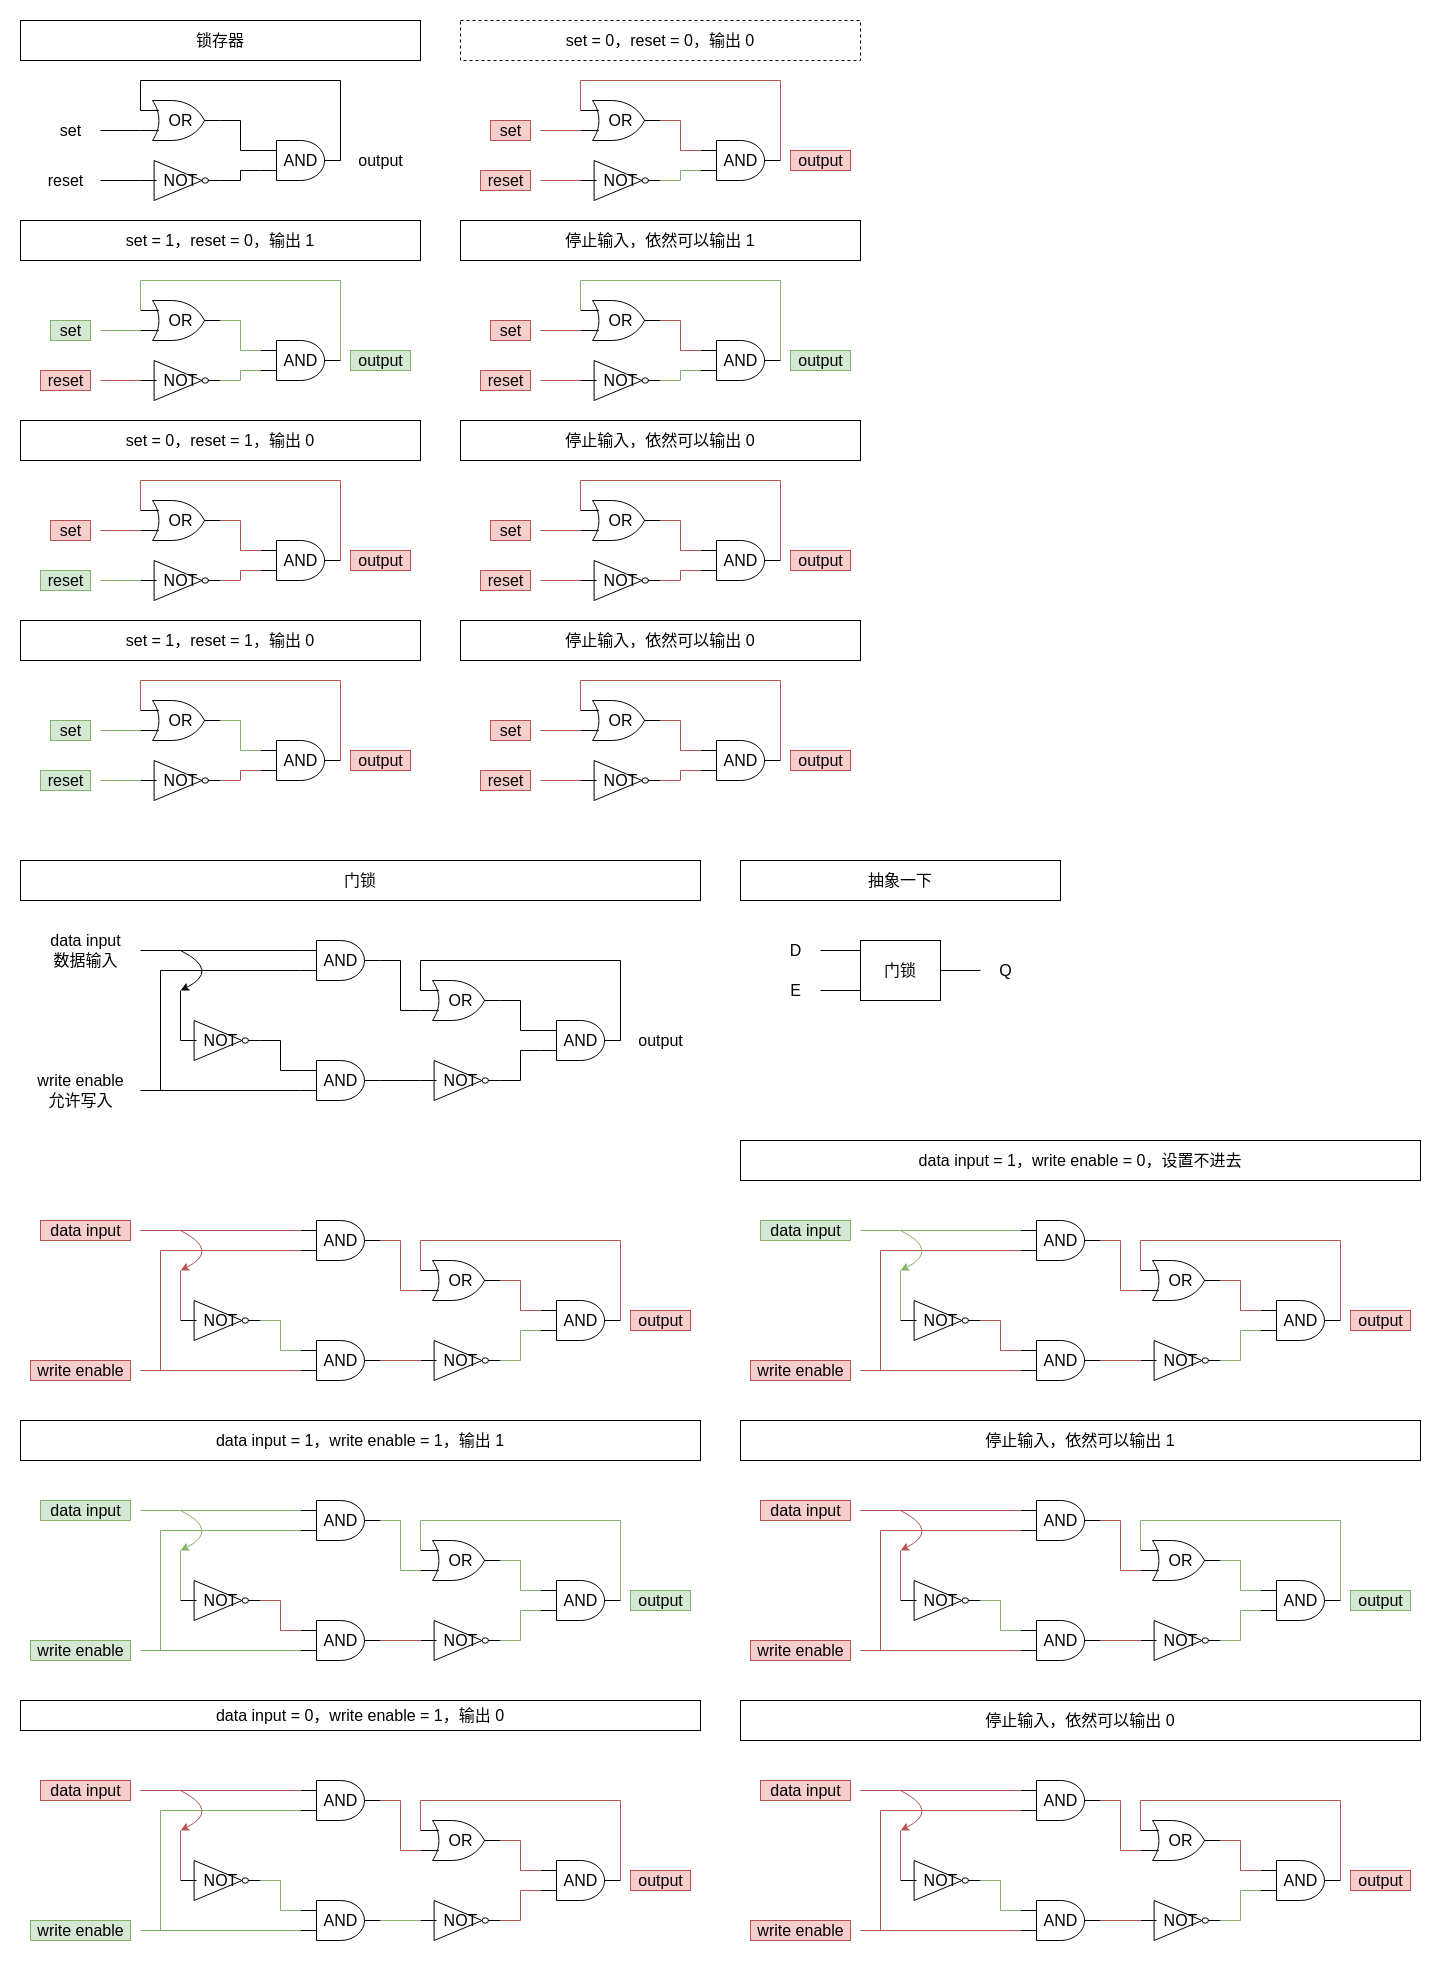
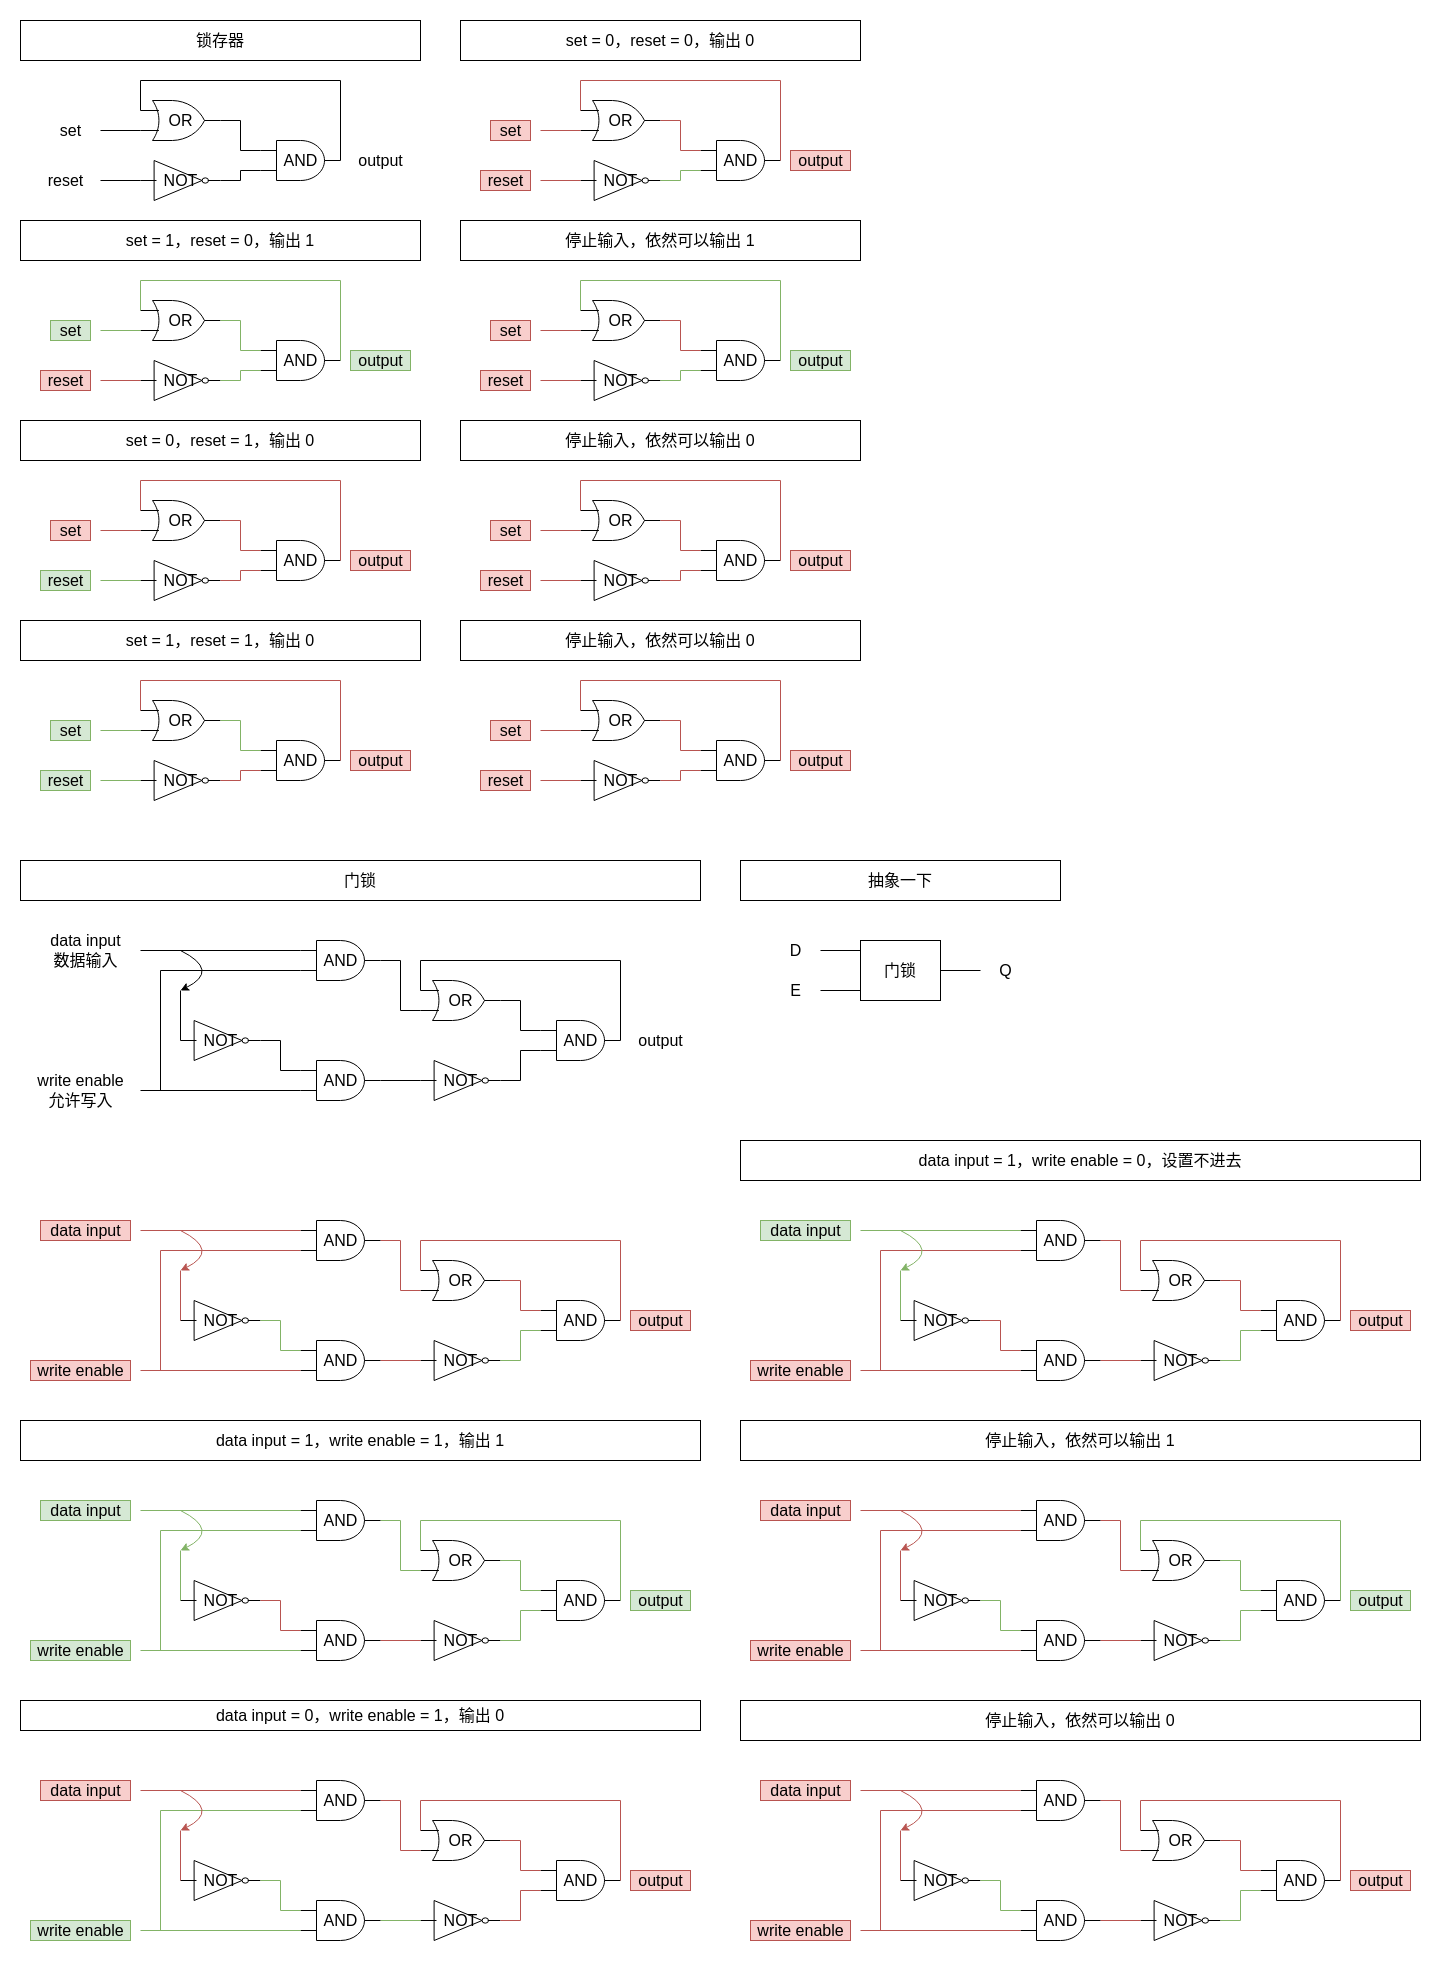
- <mxCell id="58" value="set = 0，reset = 0，输出 0" style="rounded=0;whiteSpace=wrap;html=1;fontSize=16;strokeColor=#000000;fillColor=none;container=0;dashed=1;" parent="1" vertex="1"><mxGeometry x="460" y="20" width="400" height="40" as="geometry" /></mxCell>
+ <mxCell id="58" value="set = 0，reset = 0，输出 0" style="rounded=0;whiteSpace=wrap;html=1;fontSize=16;strokeColor=#000000;fillColor=none;container=0;" parent="1" vertex="1"><mxGeometry x="460" y="20" width="400" height="40" as="geometry" /></mxCell>
